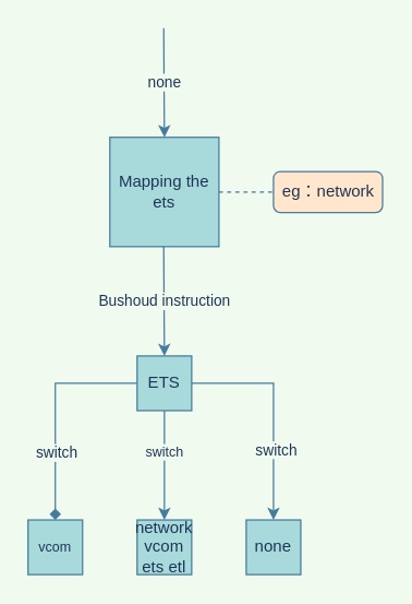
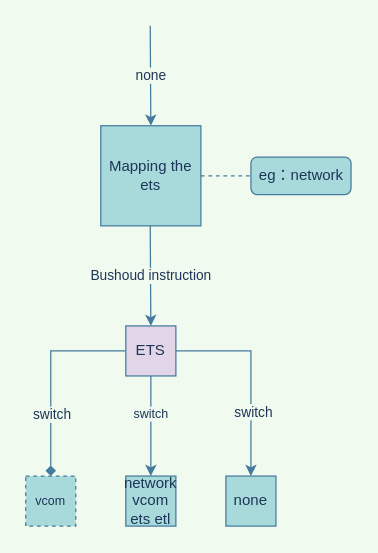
- <mxCell id="17" value="eg：network" style="html=1;rounded=1;absoluteArcSize=1;arcSize=10;strokeColor=#457B9D;fontColor=#1D3557;fillColor=#ffe6cc;" parent="1" vertex="1"><mxGeometry x="200" y="125" width="80" height="30" as="geometry" /></mxCell>
+ <mxCell id="17" value="eg：network" style="html=1;rounded=1;absoluteArcSize=1;arcSize=10;strokeColor=#457B9D;fontColor=#1D3557;fillColor=#A8DADC;" parent="1" vertex="1"><mxGeometry x="200" y="125" width="80" height="30" as="geometry" /></mxCell>
- <mxCell id="5" value="ETS" style="whiteSpace=wrap;html=1;aspect=fixed;rounded=0;shadow=0;glass=0;sketch=0;fillColor=#A8DADC;strokeColor=#457B9D;fontColor=#1D3557;" parent="1" vertex="1"><mxGeometry x="100" y="260" width="40" height="40" as="geometry" /></mxCell>
+ <mxCell id="5" value="ETS" style="whiteSpace=wrap;html=1;aspect=fixed;rounded=0;shadow=0;glass=0;sketch=0;fillColor=#e1d5e7;strokeColor=#457B9D;fontColor=#1D3557;" parent="1" vertex="1"><mxGeometry x="100" y="260" width="40" height="40" as="geometry" /></mxCell>
- <mxCell id="6" value="&lt;span style=&quot;font-size: 10px;&quot;&gt;vcom&lt;/span&gt;" style="whiteSpace=wrap;html=1;aspect=fixed;rounded=0;shadow=0;glass=0;sketch=0;fillColor=#A8DADC;strokeColor=#457B9D;fontColor=#1D3557;" parent="1" vertex="1"><mxGeometry x="20" y="380" width="40" height="40" as="geometry" /></mxCell>
+ <mxCell id="6" value="&lt;span style=&quot;font-size: 10px;&quot;&gt;vcom&lt;/span&gt;" style="whiteSpace=wrap;html=1;aspect=fixed;rounded=0;shadow=0;glass=0;sketch=0;fillColor=#A8DADC;strokeColor=#457B9D;fontColor=#1D3557;dashed=1;" parent="1" vertex="1"><mxGeometry x="20" y="380" width="40" height="40" as="geometry" /></mxCell>
